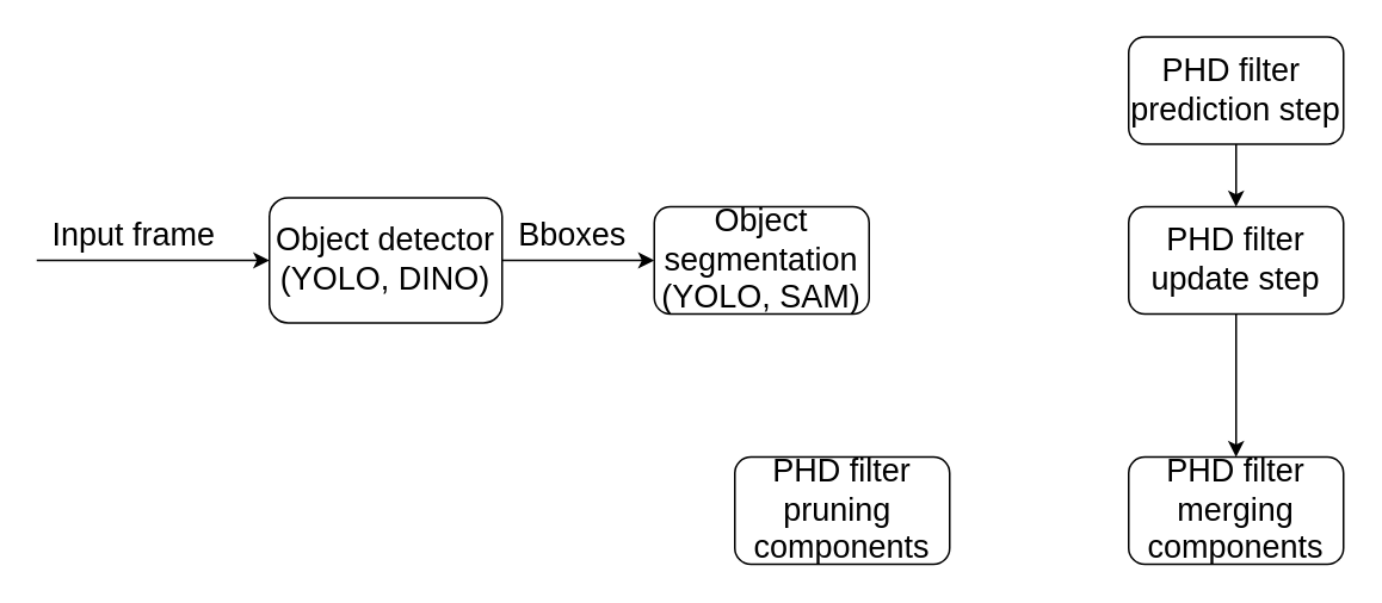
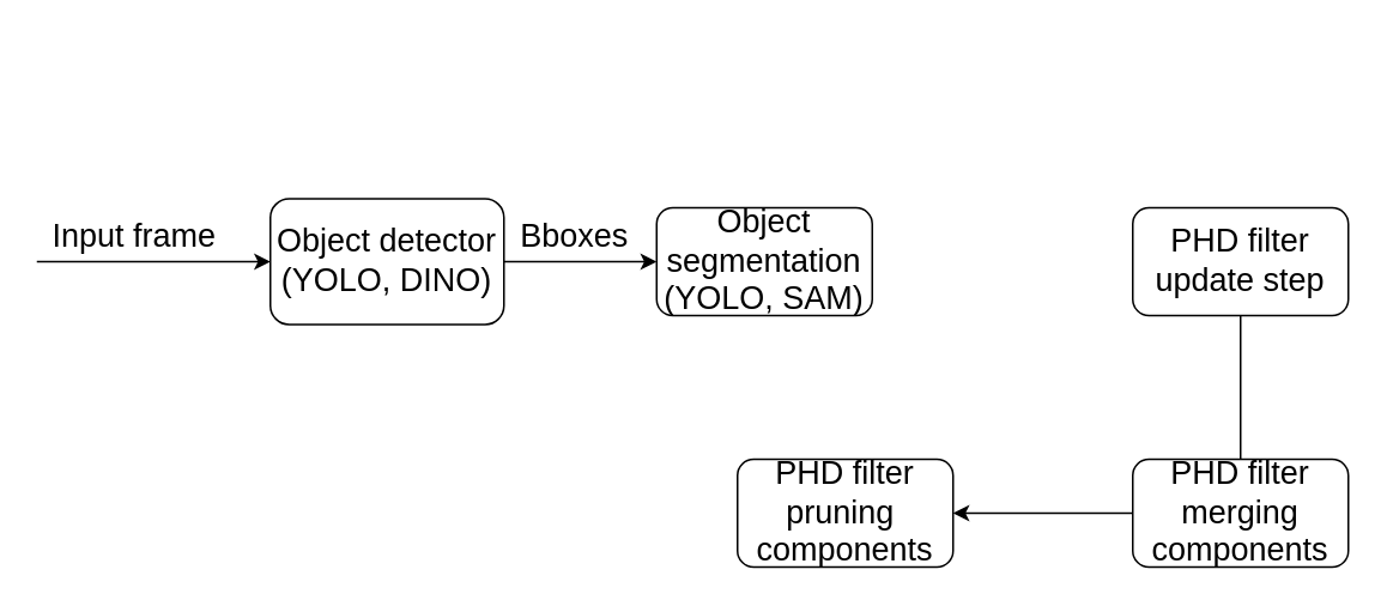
- <mxCell id="9" value="&lt;font style=&quot;font-size: 18px;&quot;&gt;PHD filter&amp;nbsp;&lt;br&gt;prediction step&lt;/font&gt;" style="whiteSpace=wrap;html=1;rounded=1;" vertex="1" parent="1"><mxGeometry x="630" y="20" width="120" height="60" as="geometry" /></mxCell>
- <mxCell id="8" style="edgeStyle=orthogonalEdgeStyle;rounded=0;orthogonalLoop=1;jettySize=auto;html=1;entryX=0.5;entryY=0;entryDx=0;entryDy=0;" edge="1" parent="1" source="9" target="11"><mxGeometry relative="1" as="geometry" /></mxCell>
- <mxCell id="10" value="" style="edgeStyle=orthogonalEdgeStyle;rounded=0;orthogonalLoop=1;jettySize=auto;html=1;" edge="1" parent="1" source="11" target="13"><mxGeometry relative="1" as="geometry" /></mxCell>
+ <mxCell id="10" value="" style="edgeStyle=orthogonalEdgeStyle;rounded=0;orthogonalLoop=1;jettySize=auto;html=1;endArrow=none;" edge="1" parent="1" source="11" target="13"><mxGeometry relative="1" as="geometry" /></mxCell>
+ <mxCell id="12" value="" style="edgeStyle=orthogonalEdgeStyle;rounded=0;orthogonalLoop=1;jettySize=auto;html=1;" edge="1" parent="1" source="13" target="14"><mxGeometry relative="1" as="geometry" /></mxCell>
